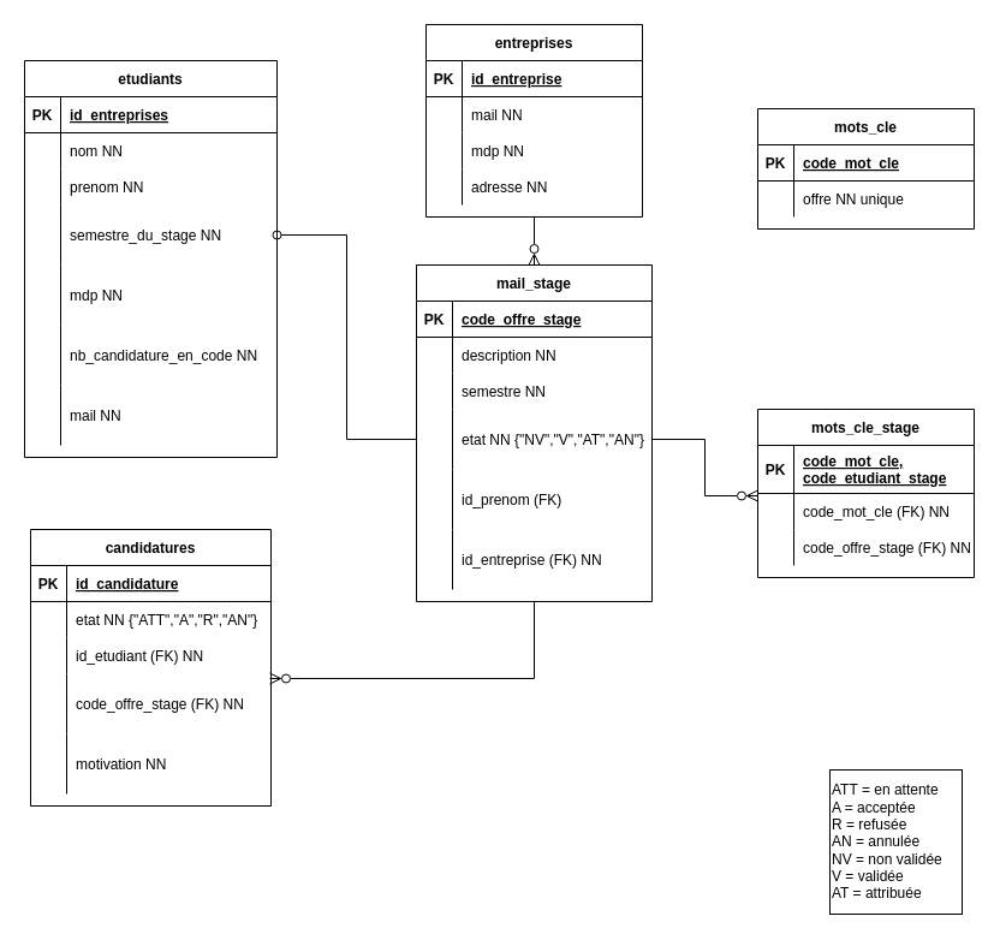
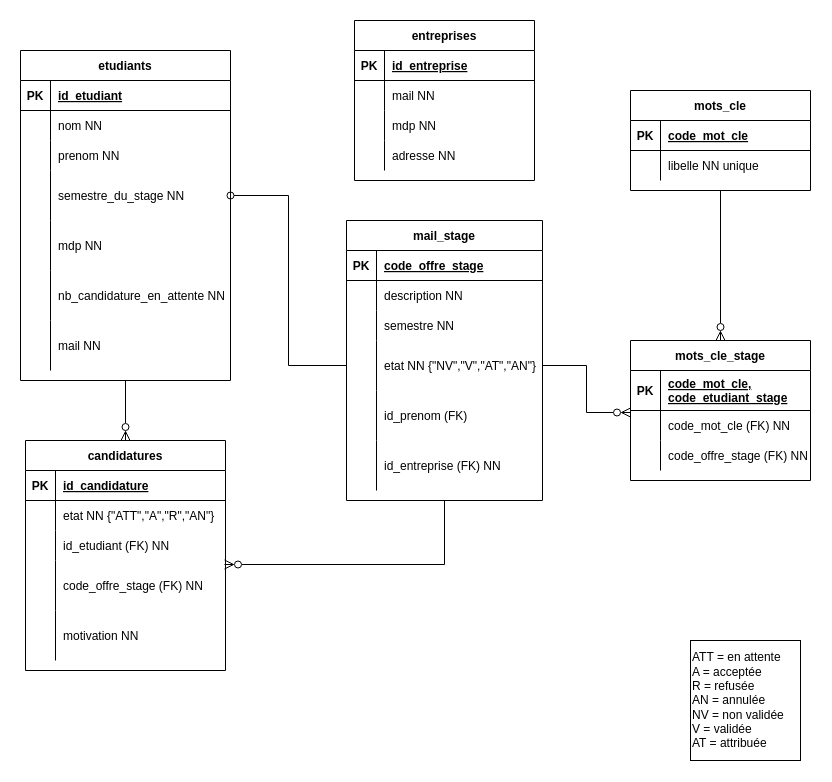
- <mxCell id="50" value="id_entreprises" style="shape=partialRectangle;connectable=0;fillColor=none;top=0;left=0;bottom=0;right=0;align=left;spacingLeft=6;fontStyle=5;overflow=hidden;" parent="48" vertex="1"><mxGeometry x="30" width="180" height="30" as="geometry"><mxRectangle width="180" height="30" as="alternateBounds" /></mxGeometry></mxCell>
+ <mxCell id="50" value="id_etudiant" style="shape=partialRectangle;connectable=0;fillColor=none;top=0;left=0;bottom=0;right=0;align=left;spacingLeft=6;fontStyle=5;overflow=hidden;" parent="48" vertex="1"><mxGeometry x="30" width="180" height="30" as="geometry"><mxRectangle width="180" height="30" as="alternateBounds" /></mxGeometry></mxCell>
- <mxCell id="23" value="offre NN unique" style="shape=partialRectangle;connectable=0;fillColor=none;top=0;left=0;bottom=0;right=0;align=left;spacingLeft=6;overflow=hidden;" parent="21" vertex="1"><mxGeometry x="30" width="150" height="30" as="geometry"><mxRectangle width="150" height="30" as="alternateBounds" /></mxGeometry></mxCell>
+ <mxCell id="23" value="libelle NN unique" style="shape=partialRectangle;connectable=0;fillColor=none;top=0;left=0;bottom=0;right=0;align=left;spacingLeft=6;overflow=hidden;" parent="21" vertex="1"><mxGeometry x="30" width="150" height="30" as="geometry"><mxRectangle width="150" height="30" as="alternateBounds" /></mxGeometry></mxCell>
- <mxCell id="2" style="edgeStyle=orthogonalEdgeStyle;rounded=0;orthogonalLoop=1;jettySize=auto;html=1;endArrow=ERzeroToMany;endFill=0;endSize=7;" parent="1" source="3" target="26" edge="1"><mxGeometry relative="1" as="geometry" /></mxCell>
+ <mxCell id="16" style="edgeStyle=orthogonalEdgeStyle;rounded=0;orthogonalLoop=1;jettySize=auto;html=1;entryX=0.5;entryY=0;entryDx=0;entryDy=0;endArrow=ERzeroToMany;endFill=0;strokeWidth=1;endSize=7;" parent="1" source="17" target="85" edge="1"><mxGeometry relative="1" as="geometry" /></mxCell>
- <mxCell id="65" value="nb_candidature_en_code NN" style="shape=partialRectangle;connectable=0;fillColor=none;top=0;left=0;bottom=0;right=0;align=left;spacingLeft=6;overflow=hidden;" parent="63" vertex="1"><mxGeometry x="30" width="180" height="50" as="geometry"><mxRectangle width="180" height="50" as="alternateBounds" /></mxGeometry></mxCell>
+ <mxCell id="65" value="nb_candidature_en_attente NN" style="shape=partialRectangle;connectable=0;fillColor=none;top=0;left=0;bottom=0;right=0;align=left;spacingLeft=6;overflow=hidden;" parent="63" vertex="1"><mxGeometry x="30" width="180" height="50" as="geometry"><mxRectangle width="180" height="50" as="alternateBounds" /></mxGeometry></mxCell>
+ <mxCell id="45" style="edgeStyle=orthogonalEdgeStyle;rounded=0;orthogonalLoop=1;jettySize=auto;html=1;entryX=0.5;entryY=0;entryDx=0;entryDy=0;endArrow=ERzeroToMany;endFill=0;endSize=7;" parent="1" source="47" target="69" edge="1"><mxGeometry relative="1" as="geometry"><mxPoint x="130" y="412" as="targetPoint" /></mxGeometry></mxCell>
